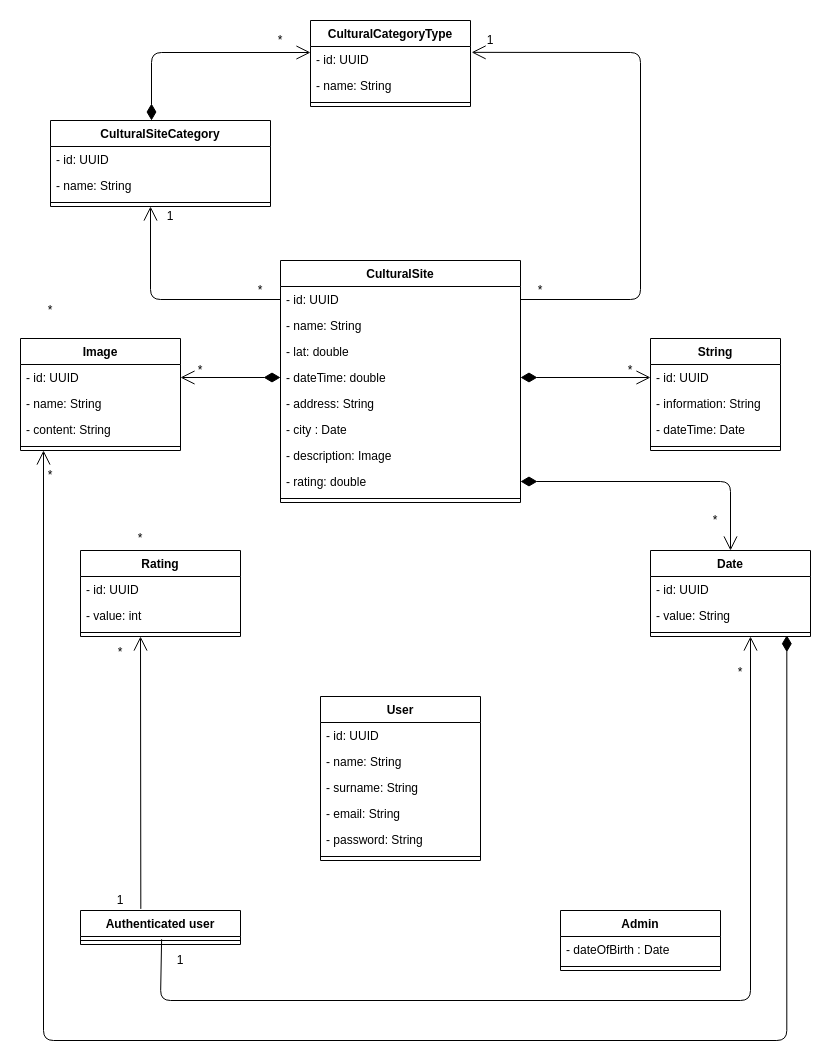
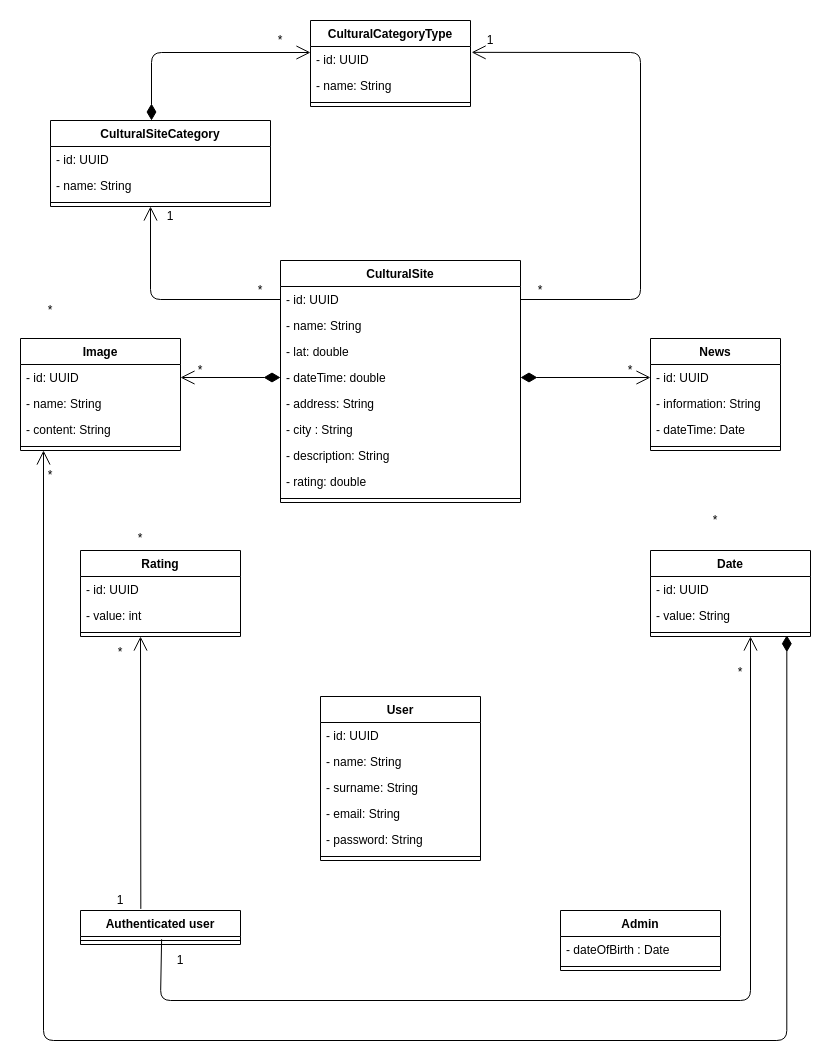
- <mxCell id="32" value="String" style="swimlane;fontStyle=1;align=center;verticalAlign=top;childLayout=stackLayout;horizontal=1;startSize=26;horizontalStack=0;resizeParent=1;resizeParentMax=0;resizeLast=0;collapsible=1;marginBottom=0;" parent="1" vertex="1"><mxGeometry x="650" y="338" width="130" height="112" as="geometry" /></mxCell>
+ <mxCell id="32" value="News" style="swimlane;fontStyle=1;align=center;verticalAlign=top;childLayout=stackLayout;horizontal=1;startSize=26;horizontalStack=0;resizeParent=1;resizeParentMax=0;resizeLast=0;collapsible=1;marginBottom=0;" parent="1" vertex="1"><mxGeometry x="650" y="338" width="130" height="112" as="geometry" /></mxCell>
- <mxCell id="8" value="- city : Date" style="text;strokeColor=none;fillColor=none;align=left;verticalAlign=top;spacingLeft=4;spacingRight=4;overflow=hidden;rotatable=0;points=[[0,0.5],[1,0.5]];portConstraint=eastwest;" parent="2" vertex="1"><mxGeometry y="156" width="240" height="26" as="geometry" /></mxCell>
+ <mxCell id="8" value="- city : String" style="text;strokeColor=none;fillColor=none;align=left;verticalAlign=top;spacingLeft=4;spacingRight=4;overflow=hidden;rotatable=0;points=[[0,0.5],[1,0.5]];portConstraint=eastwest;" parent="2" vertex="1"><mxGeometry y="156" width="240" height="26" as="geometry" /></mxCell>
- <mxCell id="9" value="- description: Image" style="text;strokeColor=none;fillColor=none;align=left;verticalAlign=top;spacingLeft=4;spacingRight=4;overflow=hidden;rotatable=0;points=[[0,0.5],[1,0.5]];portConstraint=eastwest;" parent="2" vertex="1"><mxGeometry y="182" width="240" height="26" as="geometry" /></mxCell>
+ <mxCell id="9" value="- description: String" style="text;strokeColor=none;fillColor=none;align=left;verticalAlign=top;spacingLeft=4;spacingRight=4;overflow=hidden;rotatable=0;points=[[0,0.5],[1,0.5]];portConstraint=eastwest;" parent="2" vertex="1"><mxGeometry y="182" width="240" height="26" as="geometry" /></mxCell>
- <mxCell id="24" value="" style="endArrow=open;html=1;endSize=12;startArrow=diamondThin;startSize=14;startFill=1;edgeStyle=orthogonalEdgeStyle;align=left;verticalAlign=bottom;exitX=1;exitY=0.5;exitDx=0;exitDy=0;entryX=0.5;entryY=0;entryDx=0;entryDy=0;" parent="1" source="10" target="20" edge="1"><mxGeometry x="-1" y="3" relative="1" as="geometry"><mxPoint x="510" y="455" as="sourcePoint" /><mxPoint x="670" y="610" as="targetPoint" /></mxGeometry></mxCell>
